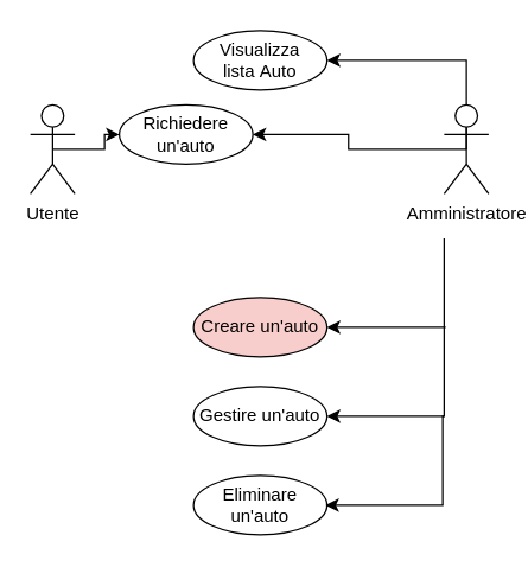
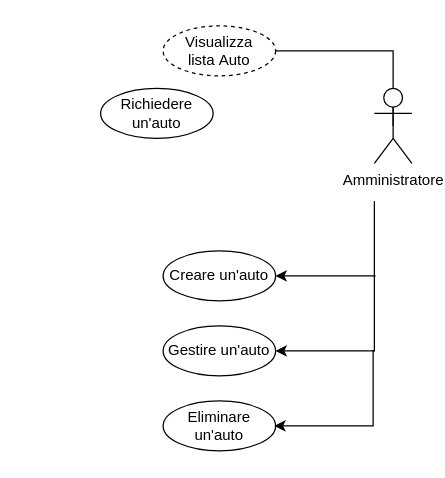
- <mxCell id="6" value="Visualizza lista&amp;nbsp;Auto" style="ellipse;whiteSpace=wrap;html=1;" parent="1" vertex="1"><mxGeometry x="130" y="20" width="90" height="40" as="geometry" /></mxCell>
+ <mxCell id="6" value="Visualizza lista&amp;nbsp;Auto" style="ellipse;whiteSpace=wrap;html=1;dashed=1;" parent="1" vertex="1"><mxGeometry x="130" y="20" width="90" height="40" as="geometry" /></mxCell>
- <mxCell id="4" style="edgeStyle=orthogonalEdgeStyle;rounded=0;orthogonalLoop=1;jettySize=auto;html=1;exitX=0.5;exitY=0.5;exitDx=0;exitDy=0;exitPerimeter=0;entryX=1;entryY=0.5;entryDx=0;entryDy=0;" parent="1" source="5" target="6" edge="1"><mxGeometry relative="1" as="geometry"><Array as="points"><mxPoint x="314" y="40" /></Array></mxGeometry></mxCell>
+ <mxCell id="4" style="edgeStyle=orthogonalEdgeStyle;rounded=0;orthogonalLoop=1;jettySize=auto;html=1;exitX=0.5;exitY=0.5;exitDx=0;exitDy=0;exitPerimeter=0;entryX=1;entryY=0.5;entryDx=0;entryDy=0;endArrow=none;" parent="1" source="5" target="6" edge="1"><mxGeometry relative="1" as="geometry"><Array as="points"><mxPoint x="314" y="40" /></Array></mxGeometry></mxCell>
- <mxCell id="2" value="Utente" style="shape=umlActor;verticalLabelPosition=bottom;verticalAlign=top;html=1;" parent="1" vertex="1"><mxGeometry x="20" y="70" width="30" height="60" as="geometry" /></mxCell>
- <mxCell id="8" style="edgeStyle=orthogonalEdgeStyle;rounded=0;orthogonalLoop=1;jettySize=auto;html=1;exitX=0.5;exitY=0.5;exitDx=0;exitDy=0;exitPerimeter=0;entryX=0;entryY=0.5;entryDx=0;entryDy=0;" parent="1" source="2" target="7" edge="1"><mxGeometry relative="1" as="geometry"><Array as="points" /></mxGeometry></mxCell>
- <mxCell id="3" style="edgeStyle=orthogonalEdgeStyle;rounded=0;orthogonalLoop=1;jettySize=auto;html=1;exitX=0.5;exitY=0.5;exitDx=0;exitDy=0;exitPerimeter=0;entryX=1;entryY=0.5;entryDx=0;entryDy=0;" parent="1" source="5" target="7" edge="1"><mxGeometry relative="1" as="geometry" /></mxCell>
- <mxCell id="9" value="Creare un'auto" style="ellipse;whiteSpace=wrap;html=1;fillColor=#f8cecc;" vertex="1" parent="1"><mxGeometry x="130" y="200" width="90" height="40" as="geometry" /></mxCell>
+ <mxCell id="9" value="Creare un'auto" style="ellipse;whiteSpace=wrap;html=1;" vertex="1" parent="1"><mxGeometry x="130" y="200" width="90" height="40" as="geometry" /></mxCell>
